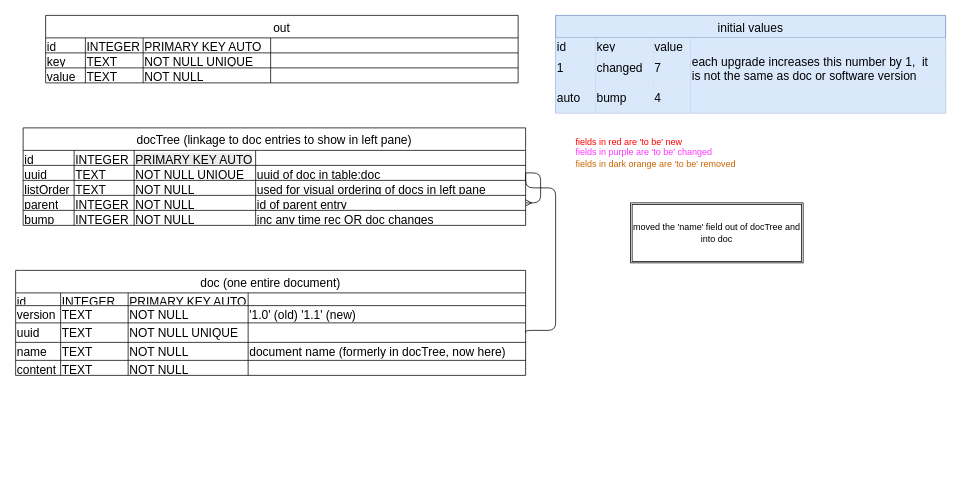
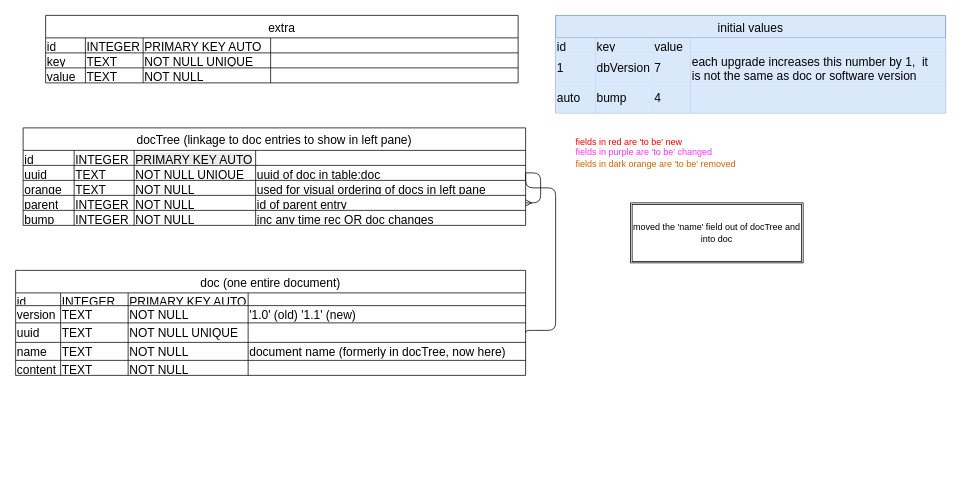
- <mxCell id="2" value="out" style="shape=table;startSize=30;container=1;collapsible=0;childLayout=tableLayout;strokeColor=default;fontSize=16;align=center;" parent="1" vertex="1"><mxGeometry x="60" y="20" width="630" height="90" as="geometry" /></mxCell>
+ <mxCell id="2" value="extra" style="shape=table;startSize=30;container=1;collapsible=0;childLayout=tableLayout;strokeColor=default;fontSize=16;align=center;" parent="1" vertex="1"><mxGeometry x="60" y="20" width="630" height="90" as="geometry" /></mxCell>
- <mxCell id="79" value="changed" style="shape=partialRectangle;html=1;connectable=0;strokeColor=#6c8ebf;overflow=hidden;fillColor=#dae8fc;top=0;left=0;bottom=0;right=0;pointerEvents=1;fontSize=16;align=left;" parent="77" vertex="1"><mxGeometry x="53" width="77" height="40" as="geometry"><mxRectangle width="77" height="40" as="alternateBounds" /></mxGeometry></mxCell>
+ <mxCell id="79" value="dbVersion" style="shape=partialRectangle;html=1;connectable=0;strokeColor=#6c8ebf;overflow=hidden;fillColor=#dae8fc;top=0;left=0;bottom=0;right=0;pointerEvents=1;fontSize=16;align=left;" parent="77" vertex="1"><mxGeometry x="53" width="77" height="40" as="geometry"><mxRectangle width="77" height="40" as="alternateBounds" /></mxGeometry></mxCell>
- <mxCell id="56" value="listOrder" style="shape=partialRectangle;html=1;connectable=0;strokeColor=inherit;overflow=hidden;fillColor=none;top=0;left=0;bottom=0;right=0;pointerEvents=1;fontSize=16;align=left;" parent="55" vertex="1"><mxGeometry width="68" height="20" as="geometry"><mxRectangle width="68" height="20" as="alternateBounds" /></mxGeometry></mxCell>
+ <mxCell id="56" value="orange" style="shape=partialRectangle;html=1;connectable=0;strokeColor=inherit;overflow=hidden;fillColor=none;top=0;left=0;bottom=0;right=0;pointerEvents=1;fontSize=16;align=left;" parent="55" vertex="1"><mxGeometry width="68" height="20" as="geometry"><mxRectangle width="68" height="20" as="alternateBounds" /></mxGeometry></mxCell>
